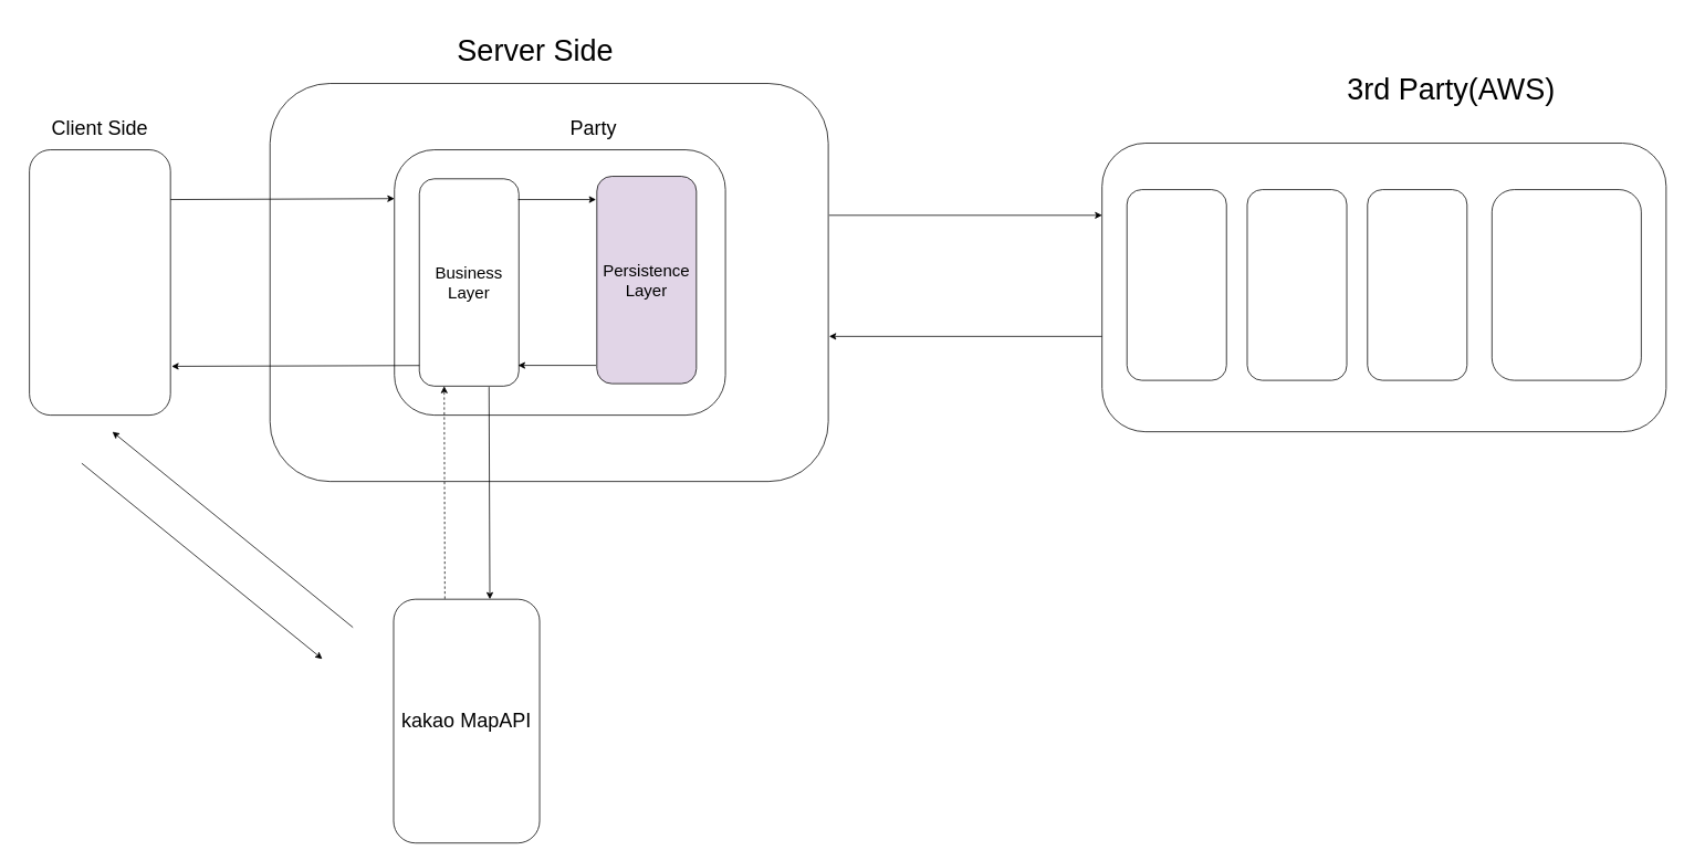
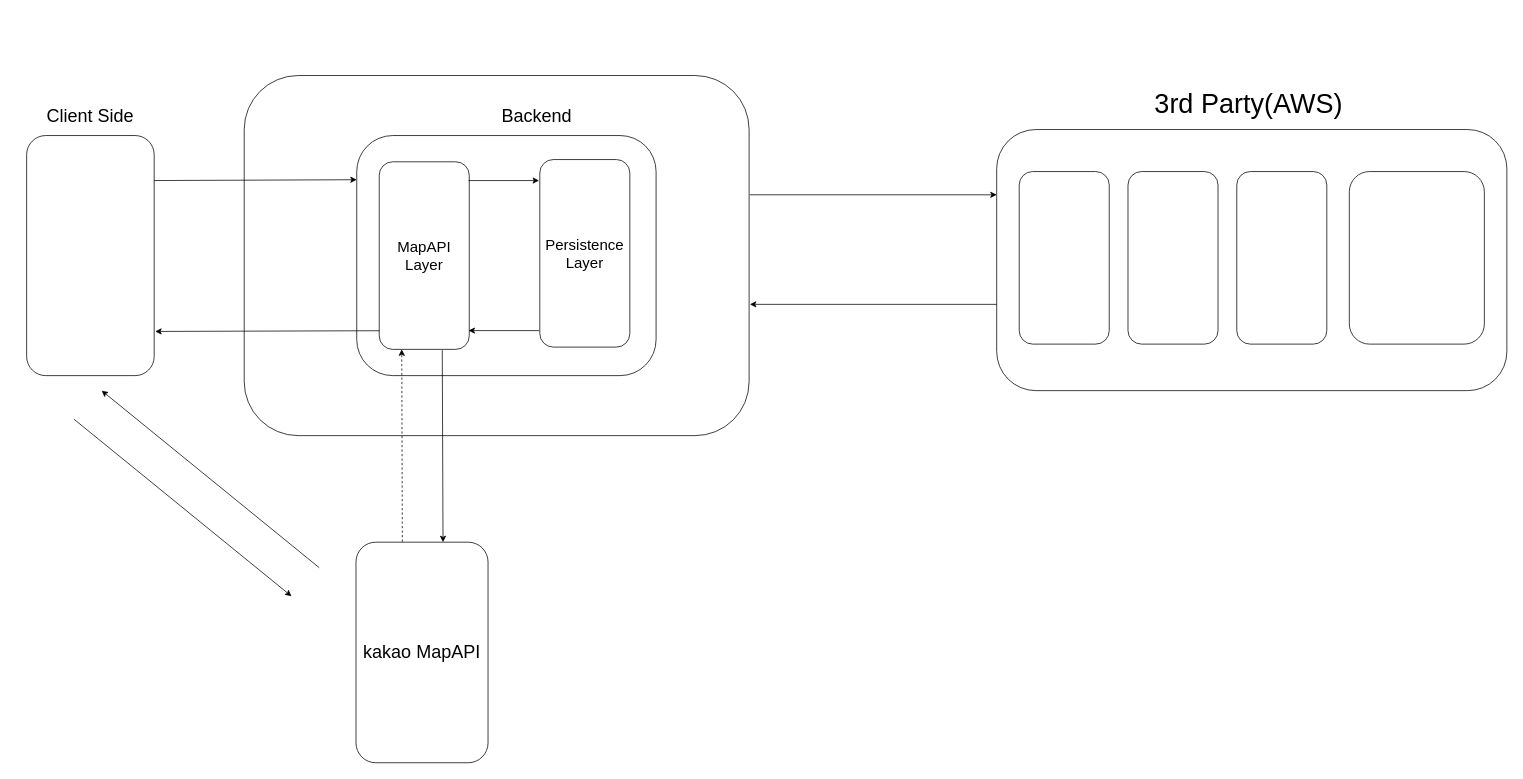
- <mxCell id="16" value="&lt;font style=&quot;font-size: 36px;&quot;&gt;Server Side&lt;/font&gt;" style="text;html=1;strokeColor=none;fillColor=none;align=center;verticalAlign=middle;whiteSpace=wrap;rounded=0;" vertex="1" parent="1"><mxGeometry x="485" y="20" width="320" height="80" as="geometry" /></mxCell>
- <mxCell id="14" value="&lt;font style=&quot;font-size: 36px;&quot;&gt;3rd Party(AWS)&lt;/font&gt;" style="text;html=1;strokeColor=none;fillColor=none;align=center;verticalAlign=middle;whiteSpace=wrap;rounded=0;" vertex="1" parent="1"><mxGeometry x="1614" y="72" width="270" height="70" as="geometry" /></mxCell>
+ <mxCell id="14" value="&lt;font style=&quot;font-size: 36px;&quot;&gt;3rd Party(AWS)&lt;/font&gt;" style="text;html=1;strokeColor=none;fillColor=none;align=center;verticalAlign=middle;whiteSpace=wrap;rounded=0;" vertex="1" parent="1"><mxGeometry x="1529" y="102" width="270" height="70" as="geometry" /></mxCell>
- <mxCell id="17" value="&lt;font style=&quot;font-size: 24px;&quot;&gt;Party&lt;/font&gt;" style="text;html=1;strokeColor=none;fillColor=none;align=center;verticalAlign=middle;whiteSpace=wrap;rounded=0;" vertex="1" parent="1"><mxGeometry x="615" y="115" width="200" height="80" as="geometry" /></mxCell>
+ <mxCell id="17" value="&lt;font style=&quot;font-size: 24px;&quot;&gt;Backend&lt;/font&gt;" style="text;html=1;strokeColor=none;fillColor=none;align=center;verticalAlign=middle;whiteSpace=wrap;rounded=0;" vertex="1" parent="1"><mxGeometry x="615" y="115" width="200" height="80" as="geometry" /></mxCell>
- <mxCell id="13" value="&lt;font style=&quot;font-size: 20px;&quot;&gt;Persistence&lt;br&gt;Layer&lt;/font&gt;" style="rounded=1;whiteSpace=wrap;html=1;fillColor=#e1d5e7;" vertex="1" parent="1"><mxGeometry x="719" y="212" width="120" height="250" as="geometry" /></mxCell>
+ <mxCell id="13" value="&lt;font style=&quot;font-size: 20px;&quot;&gt;Persistence&lt;br&gt;Layer&lt;/font&gt;" style="rounded=1;whiteSpace=wrap;html=1;" vertex="1" parent="1"><mxGeometry x="719" y="212" width="120" height="250" as="geometry" /></mxCell>
- <mxCell id="12" value="&lt;span style=&quot;font-size: 20px;&quot;&gt;Business&lt;br&gt;Layer&lt;br&gt;&lt;/span&gt;" style="rounded=1;whiteSpace=wrap;html=1;" vertex="1" parent="1"><mxGeometry x="505" y="215" width="120" height="250" as="geometry" /></mxCell>
+ <mxCell id="12" value="&lt;span style=&quot;font-size: 20px;&quot;&gt;MapAPI&lt;br&gt;Layer&lt;br&gt;&lt;/span&gt;" style="rounded=1;whiteSpace=wrap;html=1;" vertex="1" parent="1"><mxGeometry x="505" y="215" width="120" height="250" as="geometry" /></mxCell>
